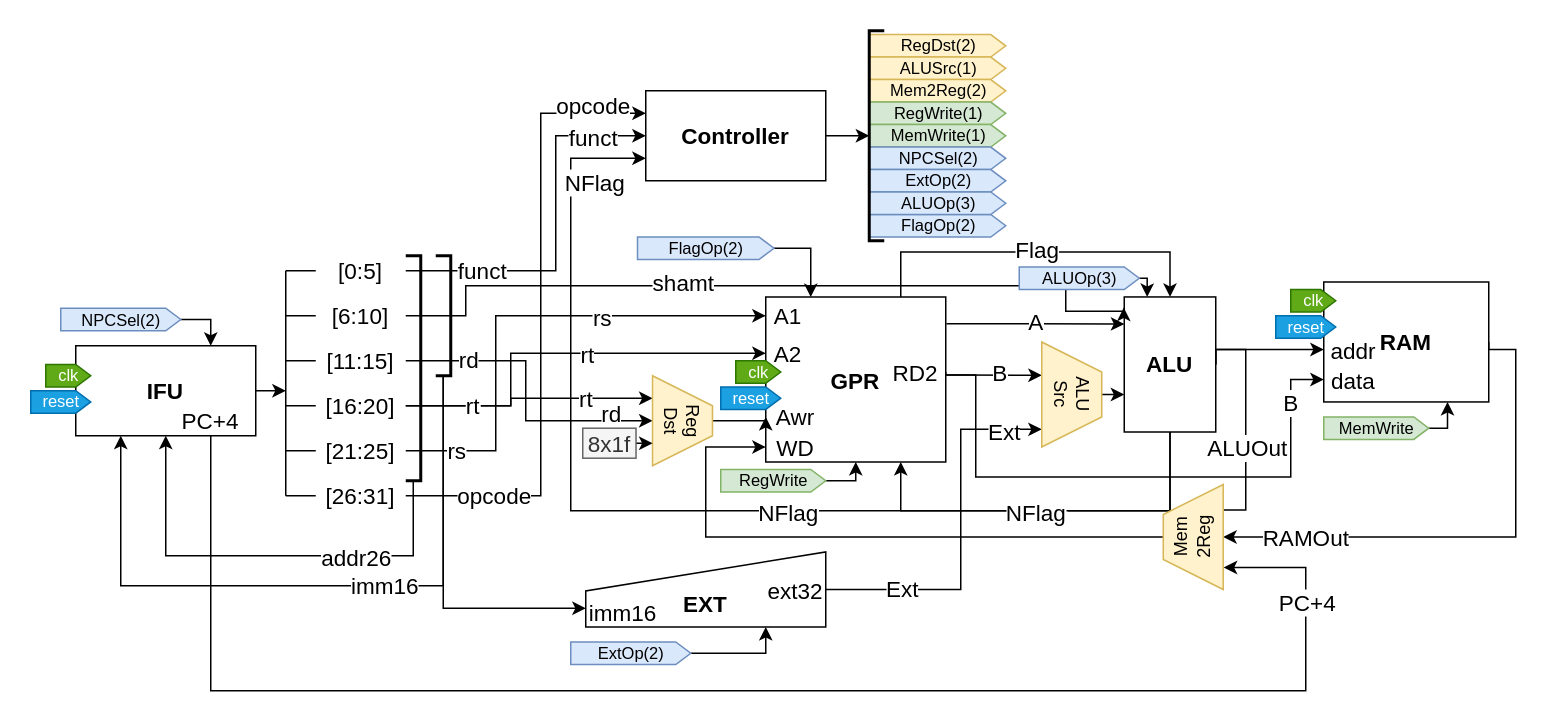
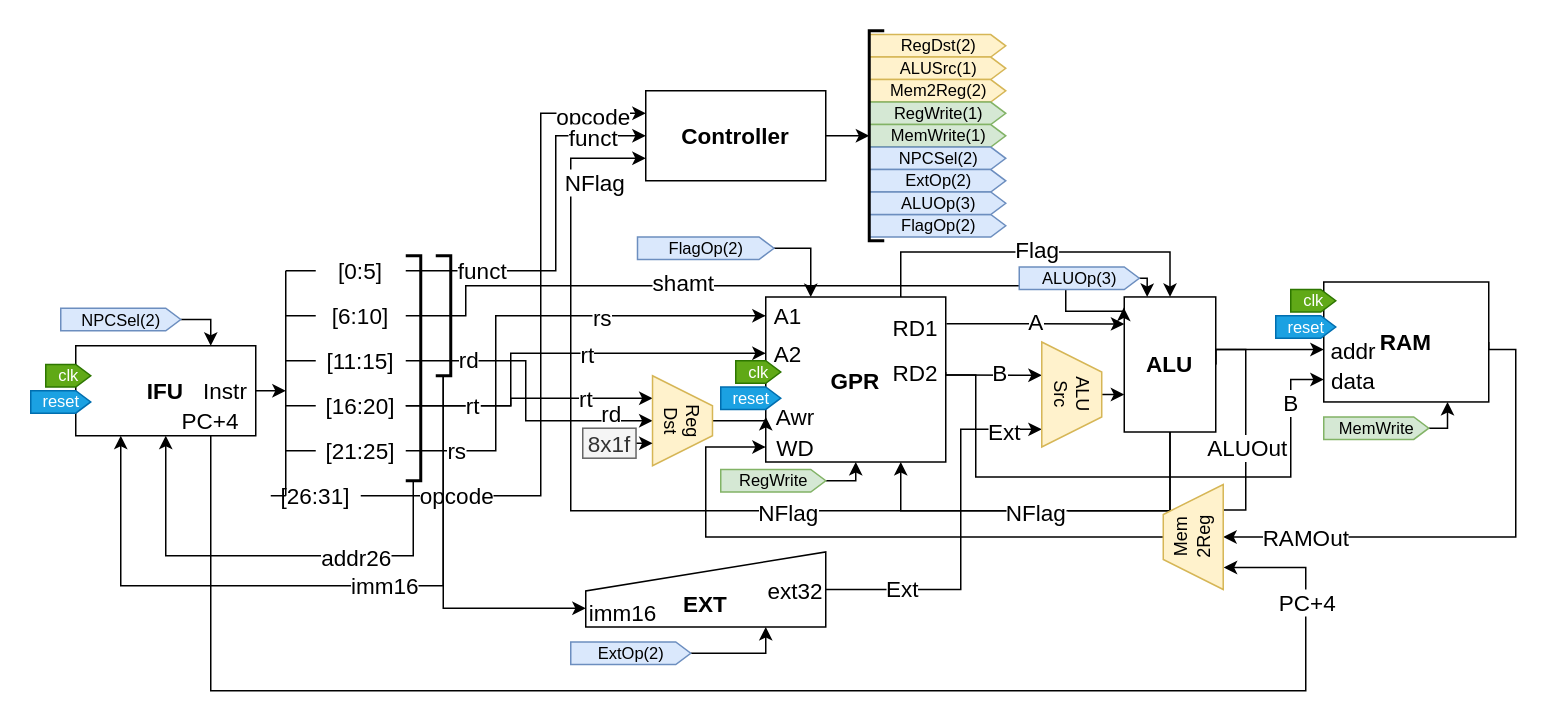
+ <mxCell id="81" value="RD1" style="text;html=1;strokeColor=none;fillColor=none;align=center;verticalAlign=middle;whiteSpace=wrap;rounded=0;fontSize=15;" parent="1" vertex="1"><mxGeometry x="590" y="207.5" width="40" height="20" as="geometry" /></mxCell>
+ <mxCell id="90" value="Instr" style="text;html=1;strokeColor=none;fillColor=none;align=center;verticalAlign=middle;whiteSpace=wrap;rounded=0;fontSize=15;" parent="1" vertex="1"><mxGeometry x="130" y="249.97" width="40" height="20" as="geometry" /></mxCell>
- <mxCell id="38" value="[26:31]" style="text;html=1;strokeColor=none;fillColor=none;align=center;verticalAlign=middle;whiteSpace=wrap;rounded=0;fontSize=15;" parent="1" vertex="1"><mxGeometry x="210" y="320" width="60" height="20" as="geometry" /></mxCell>
+ <mxCell id="38" value="[26:31]" style="text;html=1;strokeColor=none;fillColor=none;align=center;verticalAlign=middle;whiteSpace=wrap;rounded=0;fontSize=15;" parent="1" vertex="1"><mxGeometry x="180" y="320" width="60" height="20" as="geometry" /></mxCell>
